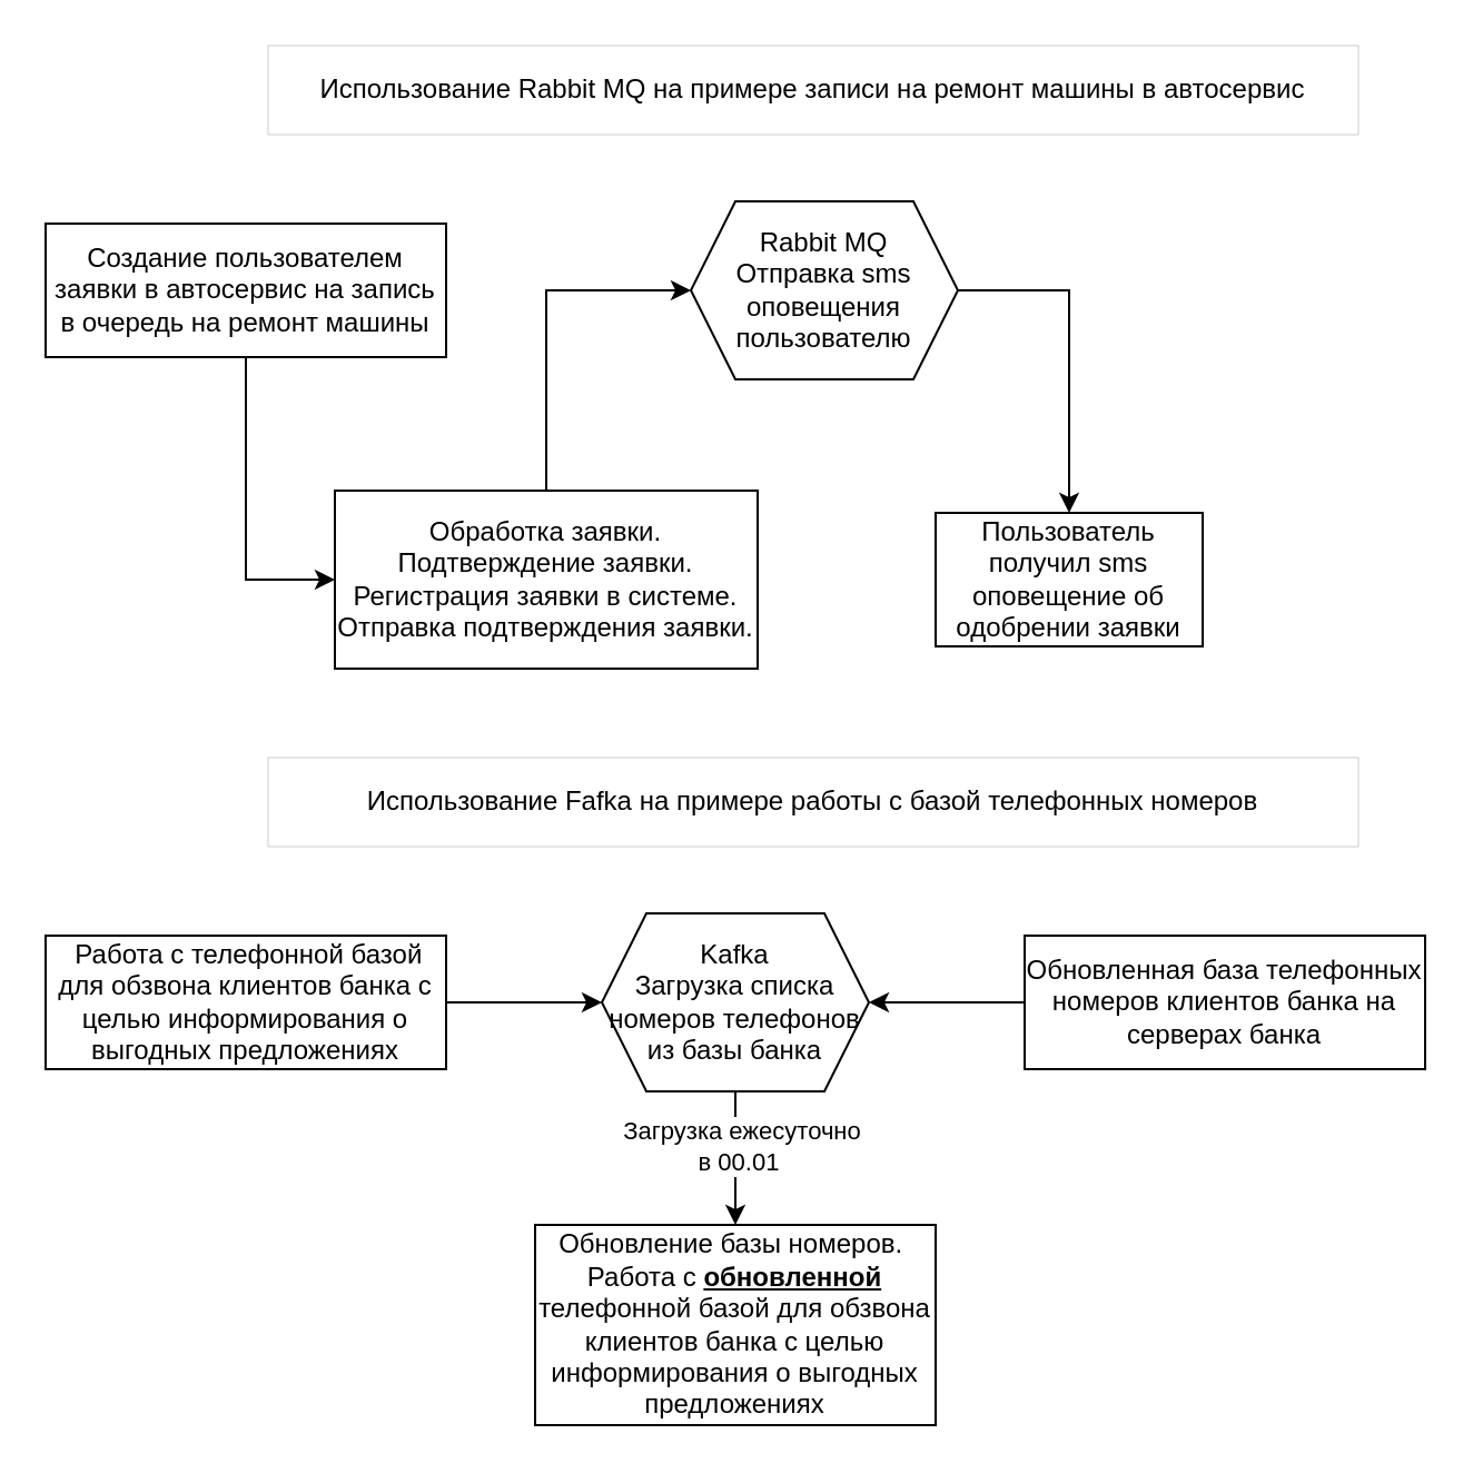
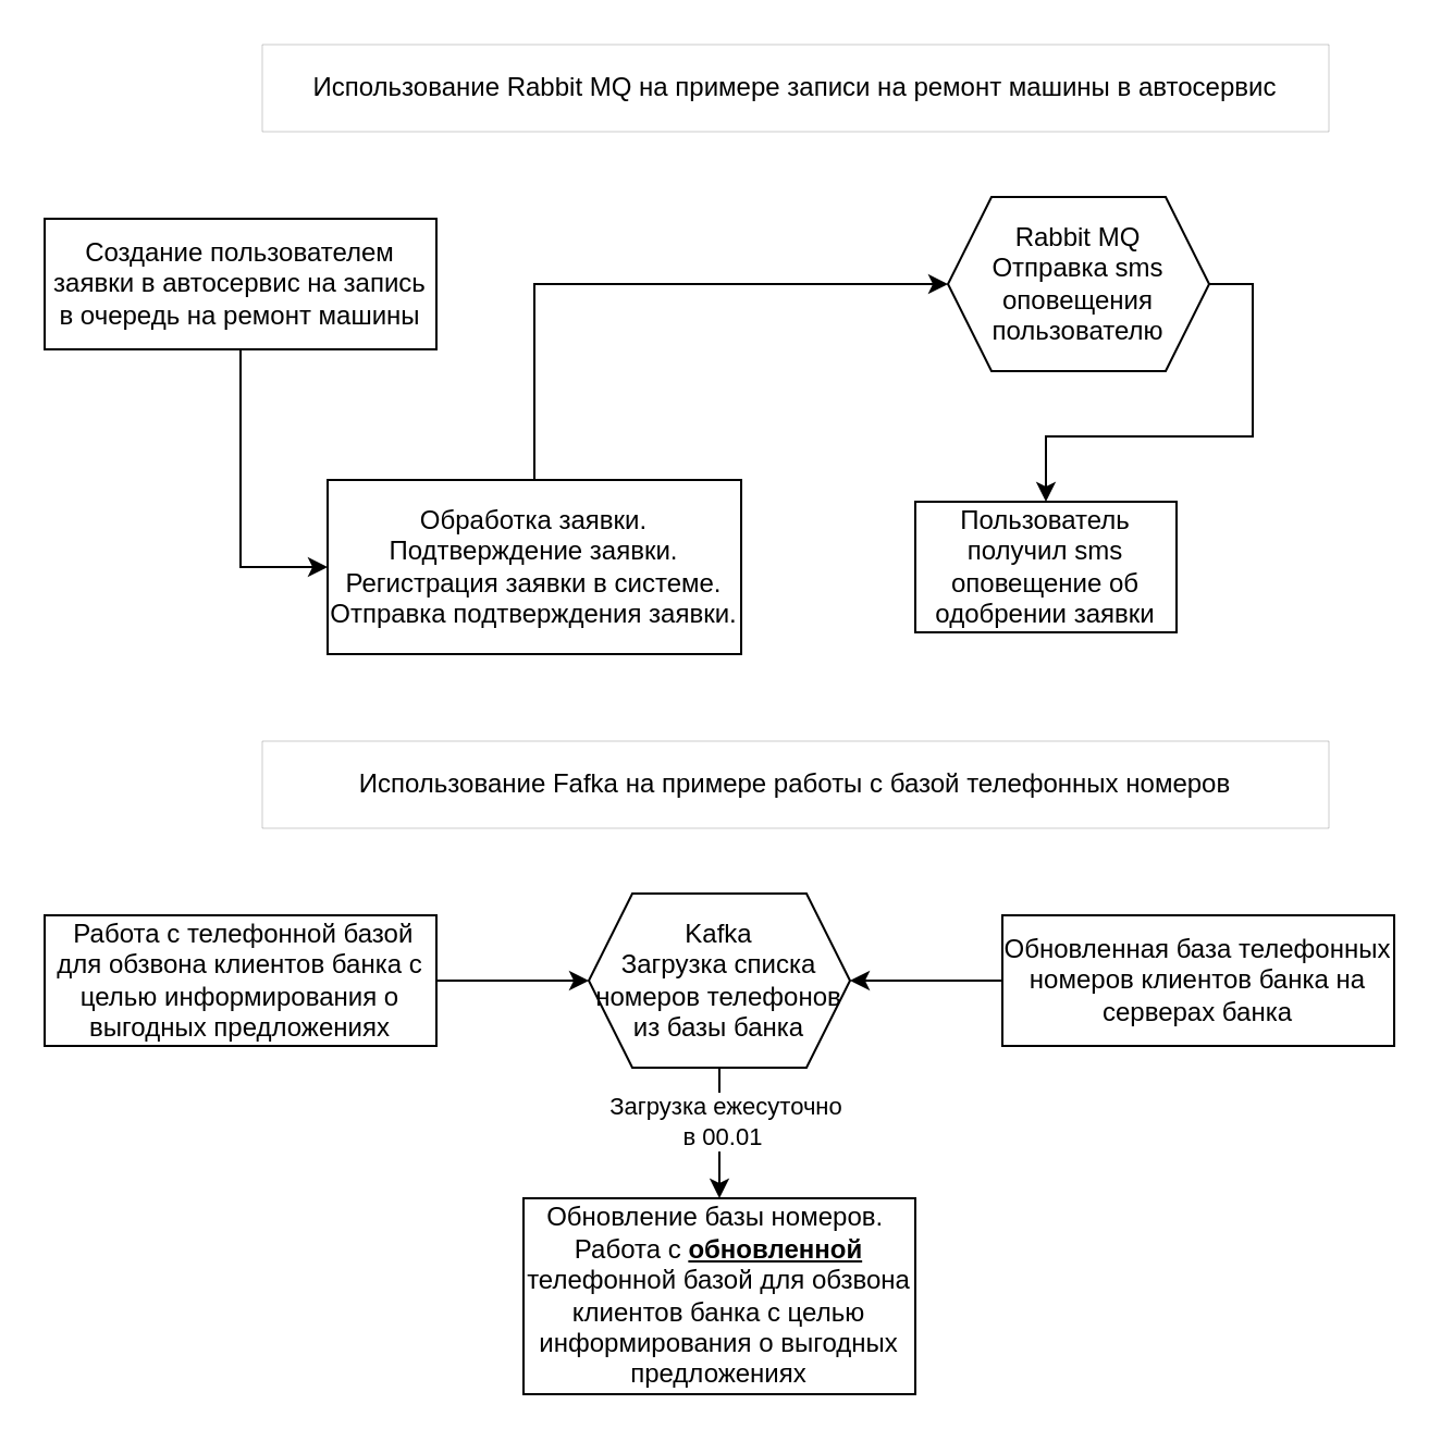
- <mxCell id="7" value="Rabbit MQ&lt;div&gt;Отправка sms оповещения пользователю&lt;/div&gt;" style="shape=hexagon;perimeter=hexagonPerimeter2;whiteSpace=wrap;html=1;fixedSize=1;" vertex="1" parent="1"><mxGeometry x="310" y="90" width="120" height="80" as="geometry" /></mxCell>
+ <mxCell id="7" value="Rabbit MQ&lt;div&gt;Отправка sms оповещения пользователю&lt;/div&gt;" style="shape=hexagon;perimeter=hexagonPerimeter2;whiteSpace=wrap;html=1;fixedSize=1;" vertex="1" parent="1"><mxGeometry x="435" y="90" width="120" height="80" as="geometry" /></mxCell>
